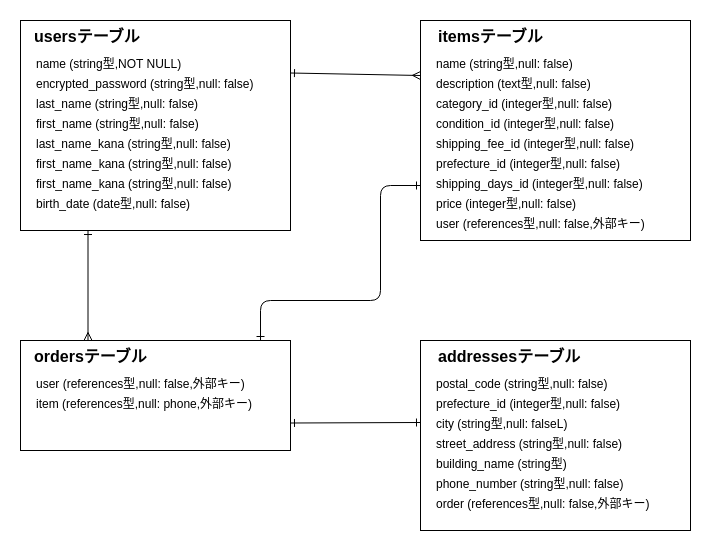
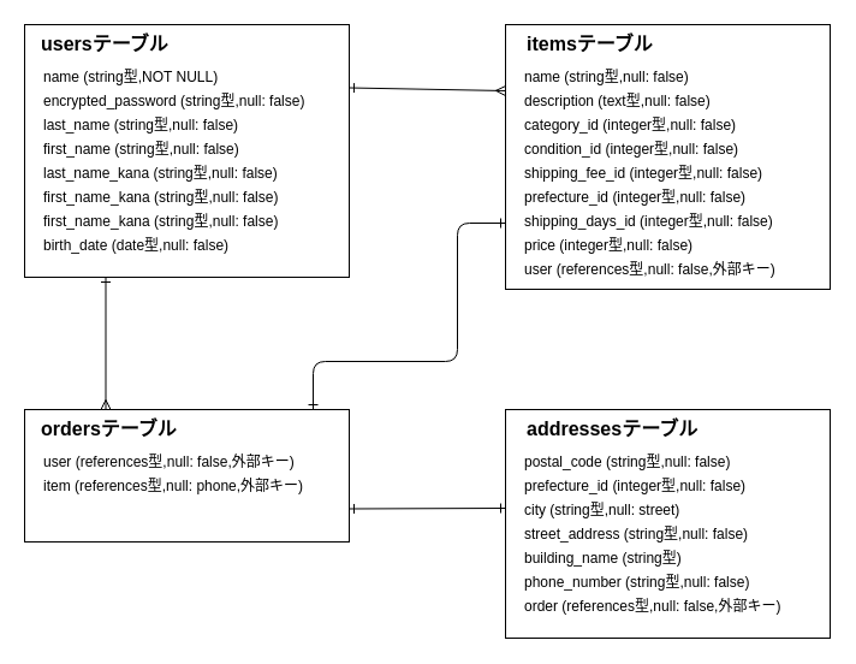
- <mxCell id="29" value="city (string型,null: falseL)&amp;nbsp;" style="text;strokeColor=none;fillColor=none;spacingLeft=4;spacingRight=4;overflow=hidden;rotatable=0;points=[[0,0.5],[1,0.5]];portConstraint=eastwest;fontSize=12;whiteSpace=wrap;html=1;" vertex="1" parent="1"><mxGeometry x="430" y="410" width="210" height="30" as="geometry" /></mxCell>
+ <mxCell id="29" value="city (string型,null: street)&amp;nbsp;" style="text;strokeColor=none;fillColor=none;spacingLeft=4;spacingRight=4;overflow=hidden;rotatable=0;points=[[0,0.5],[1,0.5]];portConstraint=eastwest;fontSize=12;whiteSpace=wrap;html=1;" vertex="1" parent="1"><mxGeometry x="430" y="410" width="210" height="30" as="geometry" /></mxCell>
